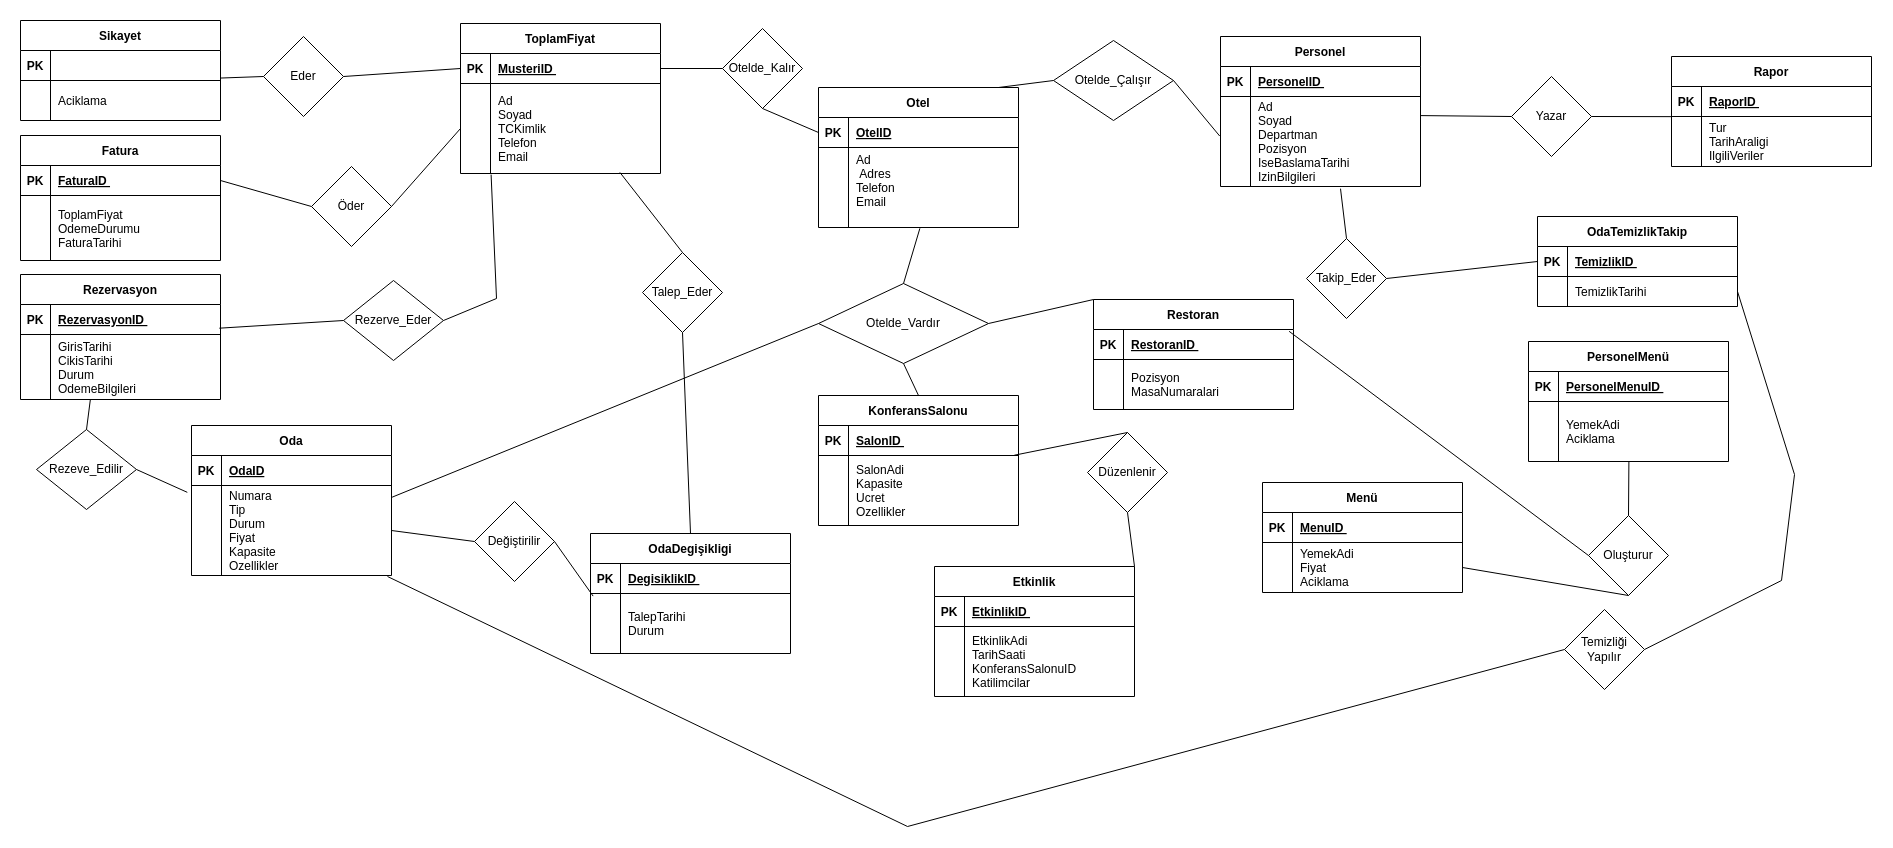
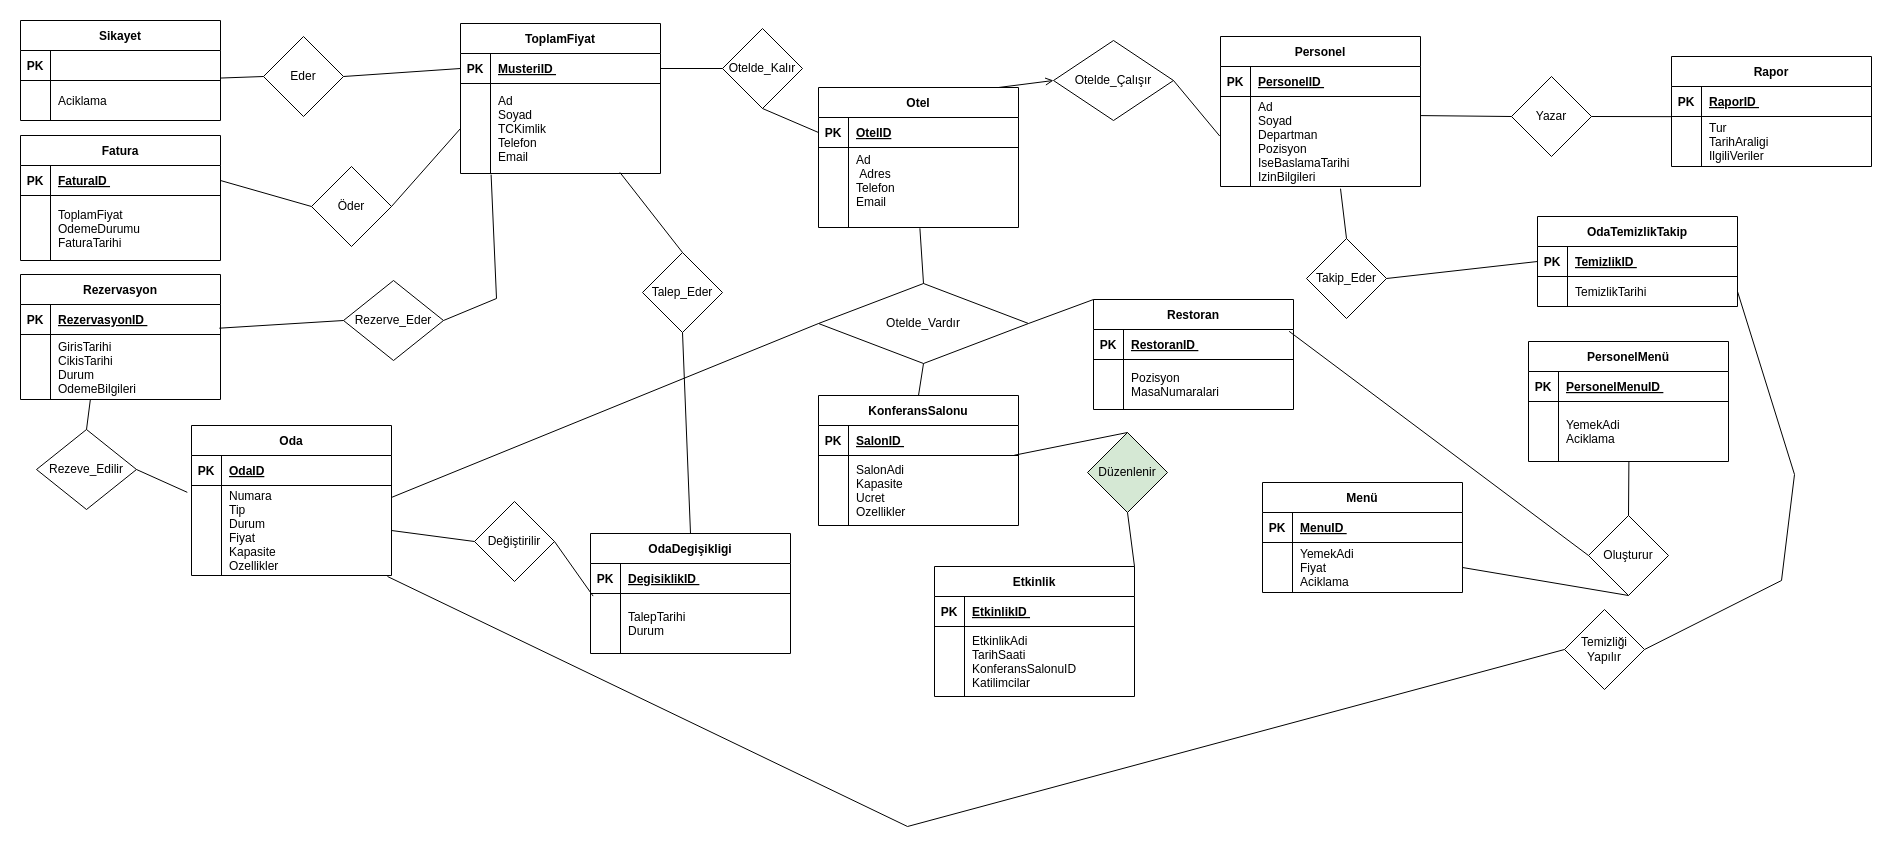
- <mxCell id="112" value="" style="endArrow=none;html=1;rounded=0;exitX=0.9;exitY=0;exitDx=0;exitDy=0;exitPerimeter=0;entryX=0;entryY=0.5;entryDx=0;entryDy=0;" parent="1" source="2" target="110" edge="1"><mxGeometry width="50" height="50" relative="1" as="geometry"><mxPoint x="1421" y="266" as="sourcePoint" /><mxPoint x="1471" y="216" as="targetPoint" /></mxGeometry></mxCell>
+ <mxCell id="112" value="" style="endArrow=open;html=1;rounded=0;exitX=0.9;exitY=0;exitDx=0;exitDy=0;exitPerimeter=0;entryX=0;entryY=0.5;entryDx=0;entryDy=0;" parent="1" source="2" target="110" edge="1"><mxGeometry width="50" height="50" relative="1" as="geometry"><mxPoint x="1421" y="266" as="sourcePoint" /><mxPoint x="1471" y="216" as="targetPoint" /></mxGeometry></mxCell>
- <mxCell id="106" value="Otelde_Vardır" style="rhombus;whiteSpace=wrap;html=1;rounded=0;" parent="1" vertex="1"><mxGeometry x="818" y="283" width="170" height="80" as="geometry" /></mxCell>
+ <mxCell id="106" value="Otelde_Vardır" style="rhombus;whiteSpace=wrap;html=1;rounded=0;" parent="1" vertex="1"><mxGeometry x="818" y="283" width="210" height="80" as="geometry" /></mxCell>
- <mxCell id="117" value="Düzenlenir" style="rhombus;whiteSpace=wrap;html=1;" parent="1" vertex="1"><mxGeometry x="1087" y="432" width="80" height="80" as="geometry" /></mxCell>
+ <mxCell id="117" value="Düzenlenir" style="rhombus;whiteSpace=wrap;html=1;fillColor=#d5e8d4;" parent="1" vertex="1"><mxGeometry x="1087" y="432" width="80" height="80" as="geometry" /></mxCell>
